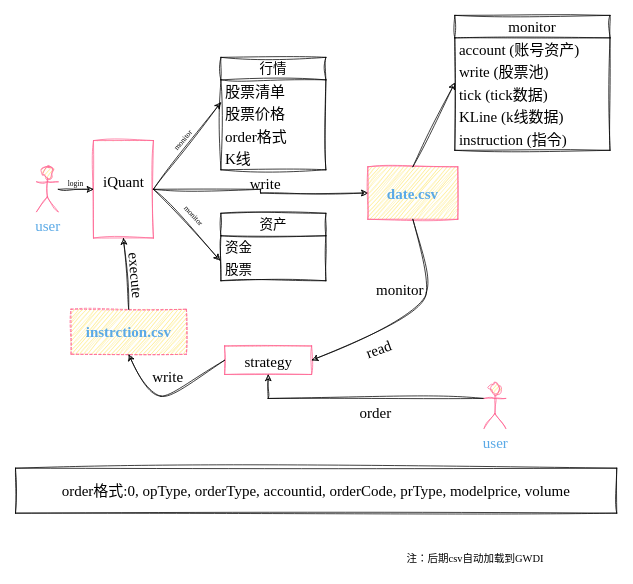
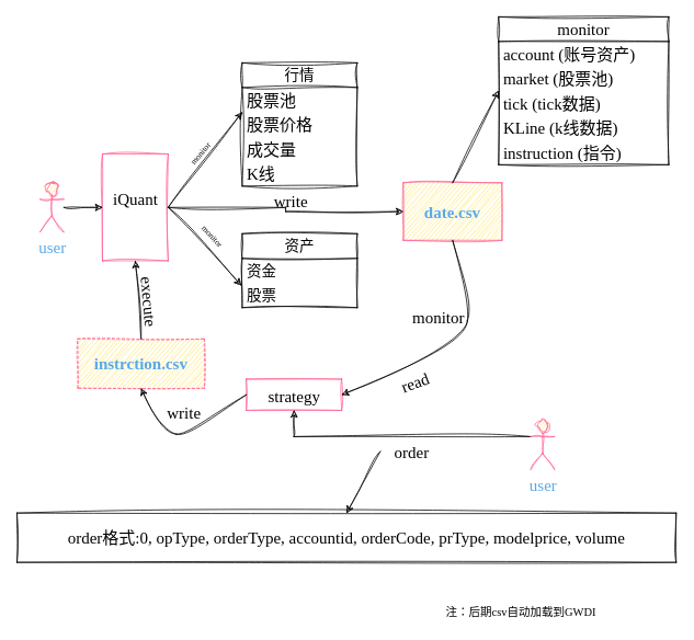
- <mxCell id="34" value="write (股票池)" style="text;strokeColor=none;fillColor=none;align=left;verticalAlign=middle;spacingLeft=4;spacingRight=4;overflow=hidden;points=[[0,0.5],[1,0.5]];portConstraint=eastwest;rotatable=0;whiteSpace=wrap;html=1;fontSize=20;fontFamily=Architects Daughter;rounded=0;sketch=1;curveFitting=1;jiggle=2;" vertex="1" parent="32"><mxGeometry y="60" width="207" height="30" as="geometry" /></mxCell>
+ <mxCell id="34" value="market (股票池)" style="text;strokeColor=none;fillColor=none;align=left;verticalAlign=middle;spacingLeft=4;spacingRight=4;overflow=hidden;points=[[0,0.5],[1,0.5]];portConstraint=eastwest;rotatable=0;whiteSpace=wrap;html=1;fontSize=20;fontFamily=Architects Daughter;rounded=0;sketch=1;curveFitting=1;jiggle=2;" vertex="1" parent="32"><mxGeometry y="60" width="207" height="30" as="geometry" /></mxCell>
- <mxCell id="16" value="股票清单" style="text;strokeColor=none;fillColor=none;align=left;verticalAlign=middle;spacingLeft=4;spacingRight=4;overflow=hidden;points=[[0,0.5],[1,0.5]];portConstraint=eastwest;rotatable=0;whiteSpace=wrap;html=1;fontSize=20;fontFamily=Architects Daughter;rounded=0;sketch=1;curveFitting=1;jiggle=2;" vertex="1" parent="15"><mxGeometry y="30" width="140" height="30" as="geometry" /></mxCell>
+ <mxCell id="16" value="股票池" style="text;strokeColor=none;fillColor=none;align=left;verticalAlign=middle;spacingLeft=4;spacingRight=4;overflow=hidden;points=[[0,0.5],[1,0.5]];portConstraint=eastwest;rotatable=0;whiteSpace=wrap;html=1;fontSize=20;fontFamily=Architects Daughter;rounded=0;sketch=1;curveFitting=1;jiggle=2;" vertex="1" parent="15"><mxGeometry y="30" width="140" height="30" as="geometry" /></mxCell>
- <mxCell id="18" value="order格式&lt;br&gt;" style="text;strokeColor=none;fillColor=none;align=left;verticalAlign=middle;spacingLeft=4;spacingRight=4;overflow=hidden;points=[[0,0.5],[1,0.5]];portConstraint=eastwest;rotatable=0;whiteSpace=wrap;html=1;fontSize=20;fontFamily=Architects Daughter;rounded=0;sketch=1;curveFitting=1;jiggle=2;" vertex="1" parent="15"><mxGeometry y="90" width="140" height="30" as="geometry" /></mxCell>
+ <mxCell id="18" value="成交量&lt;br&gt;" style="text;strokeColor=none;fillColor=none;align=left;verticalAlign=middle;spacingLeft=4;spacingRight=4;overflow=hidden;points=[[0,0.5],[1,0.5]];portConstraint=eastwest;rotatable=0;whiteSpace=wrap;html=1;fontSize=20;fontFamily=Architects Daughter;rounded=0;sketch=1;curveFitting=1;jiggle=2;" vertex="1" parent="15"><mxGeometry y="90" width="140" height="30" as="geometry" /></mxCell>
- <mxCell id="7" value="&lt;font style=&quot;font-size: 10px;&quot;&gt;login&lt;/font&gt;" style="text;html=1;align=center;verticalAlign=middle;resizable=0;points=[];autosize=1;strokeColor=none;fillColor=none;fontSize=20;fontFamily=Architects Daughter;rounded=0;sketch=1;curveFitting=1;jiggle=2;" vertex="1" parent="1"><mxGeometry x="79" y="222" width="41" height="36" as="geometry" /></mxCell>
+ <mxCell id="44" value="" style="endArrow=classic;html=1;rounded=0;hachureGap=4;fontFamily=Architects Daughter;fontSource=https%3A%2F%2Ffonts.googleapis.com%2Fcss%3Ffamily%3DArchitects%2BDaughter;fontSize=16;entryX=0.5;entryY=0;entryDx=0;entryDy=0;exitX=-0.028;exitY=0.5;exitDx=0;exitDy=0;exitPerimeter=0;sketch=1;curveFitting=1;jiggle=2;" edge="1" parent="1" source="42" target="43"><mxGeometry width="50" height="50" relative="1" as="geometry"><mxPoint x="450" y="579" as="sourcePoint" /><mxPoint x="438" y="377" as="targetPoint" /></mxGeometry></mxCell>
